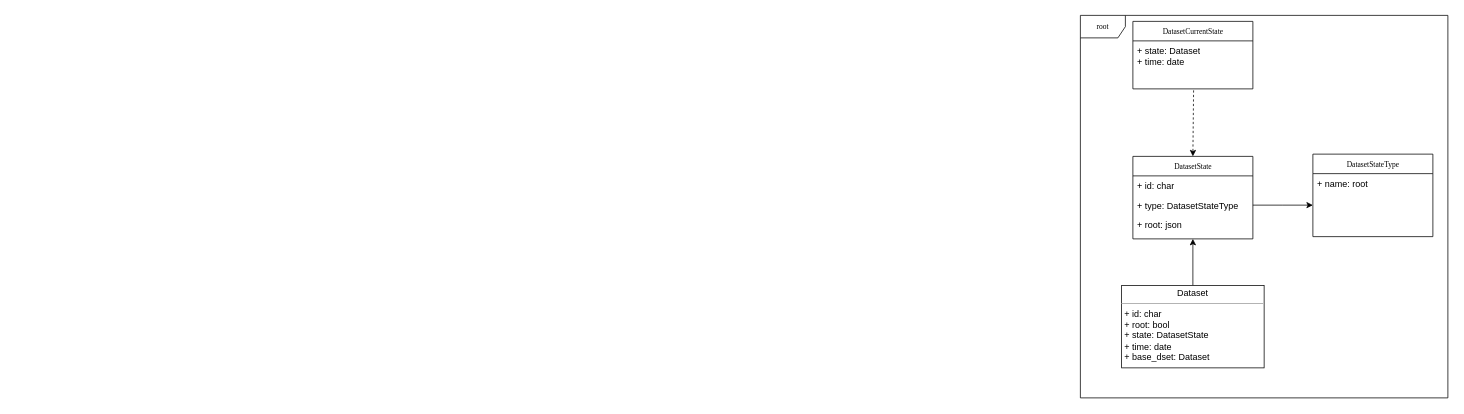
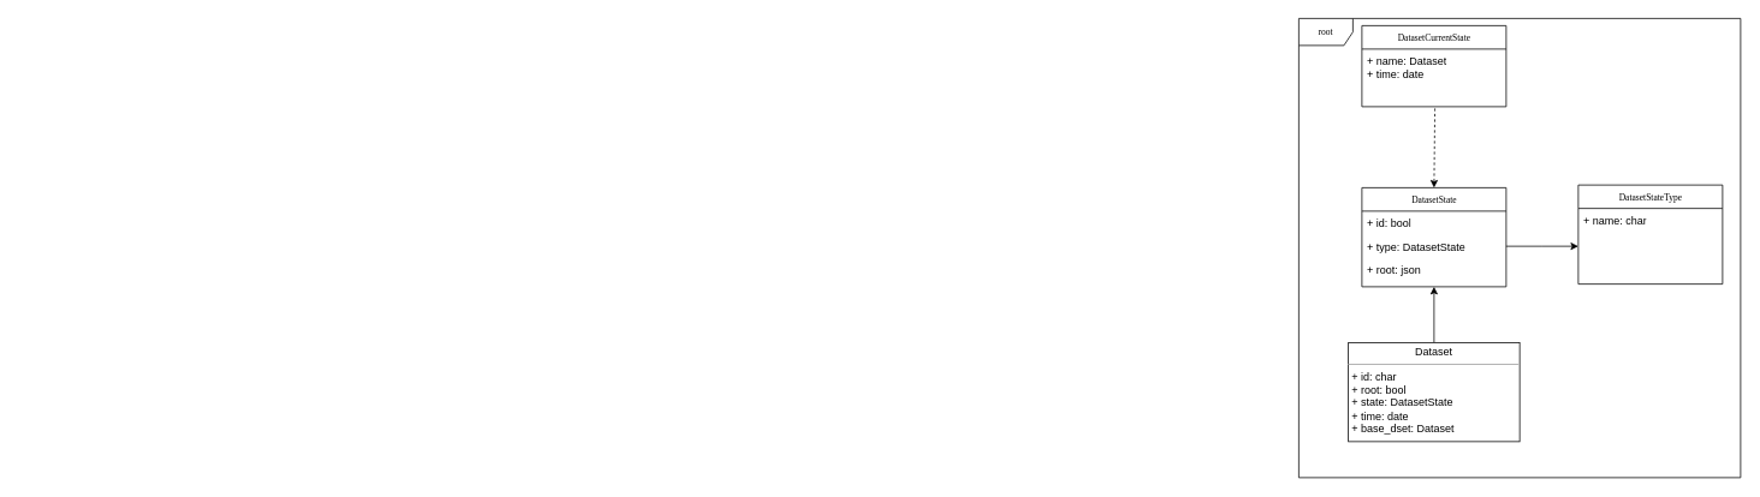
- <mxCell id="15" value="&lt;div&gt;+ state: Dataset&lt;/div&gt;&lt;div&gt;+ time: date&lt;br&gt;&lt;/div&gt;" style="text;html=1;strokeColor=none;fillColor=none;align=left;verticalAlign=top;spacingLeft=4;spacingRight=4;whiteSpace=wrap;overflow=hidden;rotatable=0;points=[[0,0.5],[1,0.5]];portConstraint=eastwest;" vertex="1" parent="14"><mxGeometry y="26" width="160" height="64" as="geometry" /></mxCell>
+ <mxCell id="15" value="&lt;div&gt;+ name: Dataset&lt;/div&gt;&lt;div&gt;+ time: date&lt;br&gt;&lt;/div&gt;" style="text;html=1;strokeColor=none;fillColor=none;align=left;verticalAlign=top;spacingLeft=4;spacingRight=4;whiteSpace=wrap;overflow=hidden;rotatable=0;points=[[0,0.5],[1,0.5]];portConstraint=eastwest;" vertex="1" parent="14"><mxGeometry y="26" width="160" height="64" as="geometry" /></mxCell>
- <mxCell id="9" value="+ name: root" style="text;html=1;strokeColor=none;fillColor=none;align=left;verticalAlign=top;spacingLeft=4;spacingRight=4;whiteSpace=wrap;overflow=hidden;rotatable=0;points=[[0,0.5],[1,0.5]];portConstraint=eastwest;" parent="8" vertex="1"><mxGeometry y="26" width="160" height="26" as="geometry" /></mxCell>
+ <mxCell id="9" value="+ name: char" style="text;html=1;strokeColor=none;fillColor=none;align=left;verticalAlign=top;spacingLeft=4;spacingRight=4;whiteSpace=wrap;overflow=hidden;rotatable=0;points=[[0,0.5],[1,0.5]];portConstraint=eastwest;" parent="8" vertex="1"><mxGeometry y="26" width="160" height="26" as="geometry" /></mxCell>
- <mxCell id="5" value="+ id: char" style="text;html=1;strokeColor=none;fillColor=none;align=left;verticalAlign=top;spacingLeft=4;spacingRight=4;whiteSpace=wrap;overflow=hidden;rotatable=0;points=[[0,0.5],[1,0.5]];portConstraint=eastwest;" parent="4" vertex="1"><mxGeometry y="26" width="160" height="26" as="geometry" /></mxCell>
+ <mxCell id="5" value="+ id: bool" style="text;html=1;strokeColor=none;fillColor=none;align=left;verticalAlign=top;spacingLeft=4;spacingRight=4;whiteSpace=wrap;overflow=hidden;rotatable=0;points=[[0,0.5],[1,0.5]];portConstraint=eastwest;" parent="4" vertex="1"><mxGeometry y="26" width="160" height="26" as="geometry" /></mxCell>
- <mxCell id="6" value="+ type: DatasetStateType" style="text;html=1;strokeColor=none;fillColor=none;align=left;verticalAlign=top;spacingLeft=4;spacingRight=4;whiteSpace=wrap;overflow=hidden;rotatable=0;points=[[0,0.5],[1,0.5]];portConstraint=eastwest;" parent="4" vertex="1"><mxGeometry y="52" width="160" height="26" as="geometry" /></mxCell>
+ <mxCell id="6" value="+ type: DatasetState" style="text;html=1;strokeColor=none;fillColor=none;align=left;verticalAlign=top;spacingLeft=4;spacingRight=4;whiteSpace=wrap;overflow=hidden;rotatable=0;points=[[0,0.5],[1,0.5]];portConstraint=eastwest;" parent="4" vertex="1"><mxGeometry y="52" width="160" height="26" as="geometry" /></mxCell>
